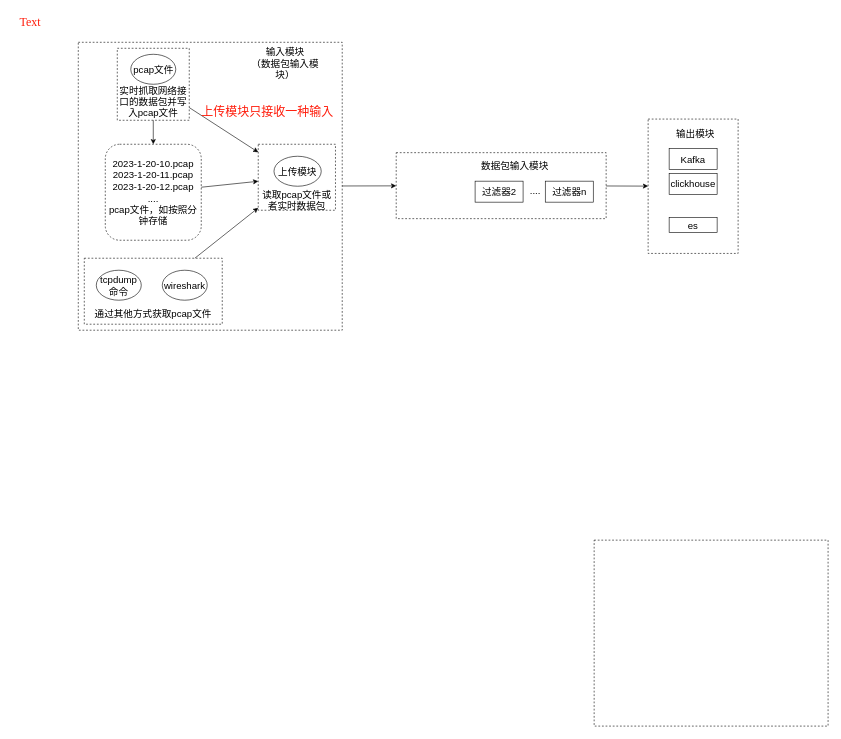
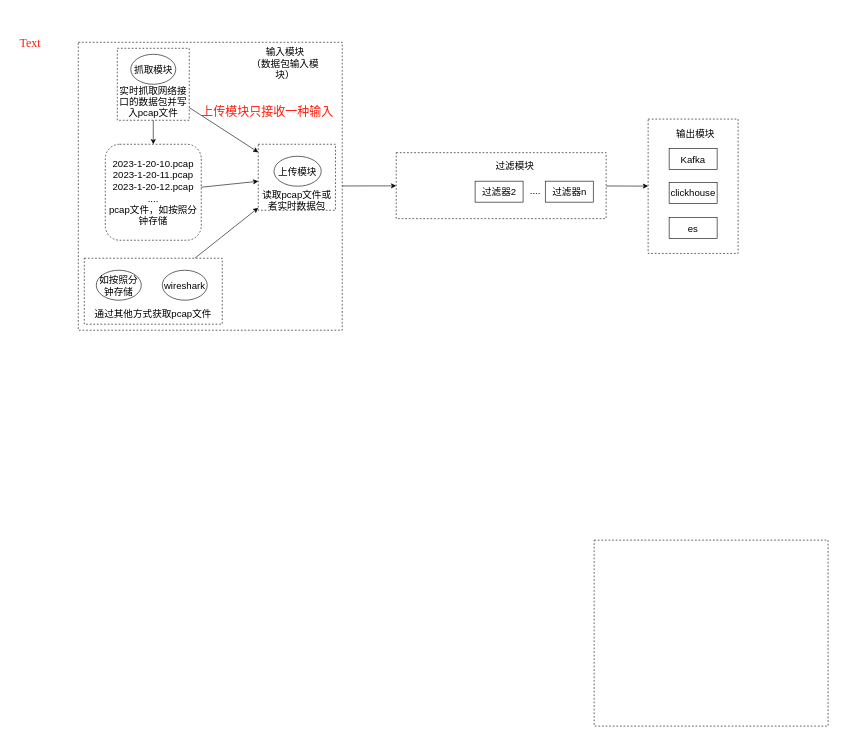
- <mxCell id="30" value="Text" style="text;html=1;strokeColor=none;fillColor=none;align=center;verticalAlign=middle;whiteSpace=wrap;rounded=0;fontSize=20;fontFamily=Architects Daughter;fontColor=#FF1B0A;" parent="1" vertex="1"><mxGeometry x="20" y="20" width="60" height="30" as="geometry" /></mxCell>
+ <mxCell id="30" value="Text" style="text;html=1;strokeColor=none;fillColor=none;align=center;verticalAlign=middle;whiteSpace=wrap;rounded=0;fontSize=20;fontFamily=Architects Daughter;fontColor=#FF1B0A;" parent="1" vertex="1"><mxGeometry x="20" y="55" width="60" height="30" as="geometry" /></mxCell>
- <mxCell id="6" value="&lt;font style=&quot;font-size: 16px;&quot;&gt;pcap文件&lt;/font&gt;" style="ellipse;whiteSpace=wrap;html=1;" parent="1" vertex="1"><mxGeometry x="217.5" y="90" width="75" height="50" as="geometry" /></mxCell>
+ <mxCell id="6" value="&lt;font style=&quot;font-size: 16px;&quot;&gt;抓取模块&lt;/font&gt;" style="ellipse;whiteSpace=wrap;html=1;" parent="1" vertex="1"><mxGeometry x="217.5" y="90" width="75" height="50" as="geometry" /></mxCell>
- <mxCell id="21" value="&lt;span style=&quot;font-size: 16px;&quot;&gt;数据包输入模块&lt;/span&gt;" style="text;strokeColor=none;align=center;fillColor=none;html=1;verticalAlign=middle;whiteSpace=wrap;rounded=0;" parent="1" vertex="1"><mxGeometry x="798.75" y="250" width="117.5" height="50" as="geometry" /></mxCell>
+ <mxCell id="21" value="&lt;span style=&quot;font-size: 16px;&quot;&gt;过滤模块&lt;/span&gt;" style="text;strokeColor=none;align=center;fillColor=none;html=1;verticalAlign=middle;whiteSpace=wrap;rounded=0;" parent="1" vertex="1"><mxGeometry x="798.75" y="250" width="117.5" height="50" as="geometry" /></mxCell>
- <mxCell id="25" value="&lt;font style=&quot;font-size: 16px;&quot;&gt;clickhouse&lt;/font&gt;" style="rounded=0;whiteSpace=wrap;html=1;" parent="1" vertex="1"><mxGeometry x="1115" y="288.5" width="80" height="35" as="geometry" /></mxCell>
+ <mxCell id="25" value="&lt;font style=&quot;font-size: 16px;&quot;&gt;clickhouse&lt;/font&gt;" style="rounded=0;whiteSpace=wrap;html=1;" parent="1" vertex="1"><mxGeometry x="1115" y="303.5" width="80" height="35" as="geometry" /></mxCell>
- <mxCell id="26" value="&lt;font style=&quot;font-size: 16px;&quot;&gt;es&lt;/font&gt;" style="rounded=0;whiteSpace=wrap;html=1;" parent="1" vertex="1"><mxGeometry x="1115" y="362" width="80" height="25" as="geometry" /></mxCell>
+ <mxCell id="26" value="&lt;font style=&quot;font-size: 16px;&quot;&gt;es&lt;/font&gt;" style="rounded=0;whiteSpace=wrap;html=1;" parent="1" vertex="1"><mxGeometry x="1115" y="362" width="80" height="35" as="geometry" /></mxCell>
- <mxCell id="10" value="&lt;font style=&quot;font-size: 16px;&quot;&gt;tcpdump命令&lt;/font&gt;" style="ellipse;whiteSpace=wrap;html=1;" parent="1" vertex="1"><mxGeometry x="160" y="450" width="75" height="50" as="geometry" /></mxCell>
+ <mxCell id="10" value="&lt;font style=&quot;font-size: 16px;&quot;&gt;如按照分钟存储&lt;/font&gt;" style="ellipse;whiteSpace=wrap;html=1;" parent="1" vertex="1"><mxGeometry x="160" y="450" width="75" height="50" as="geometry" /></mxCell>
